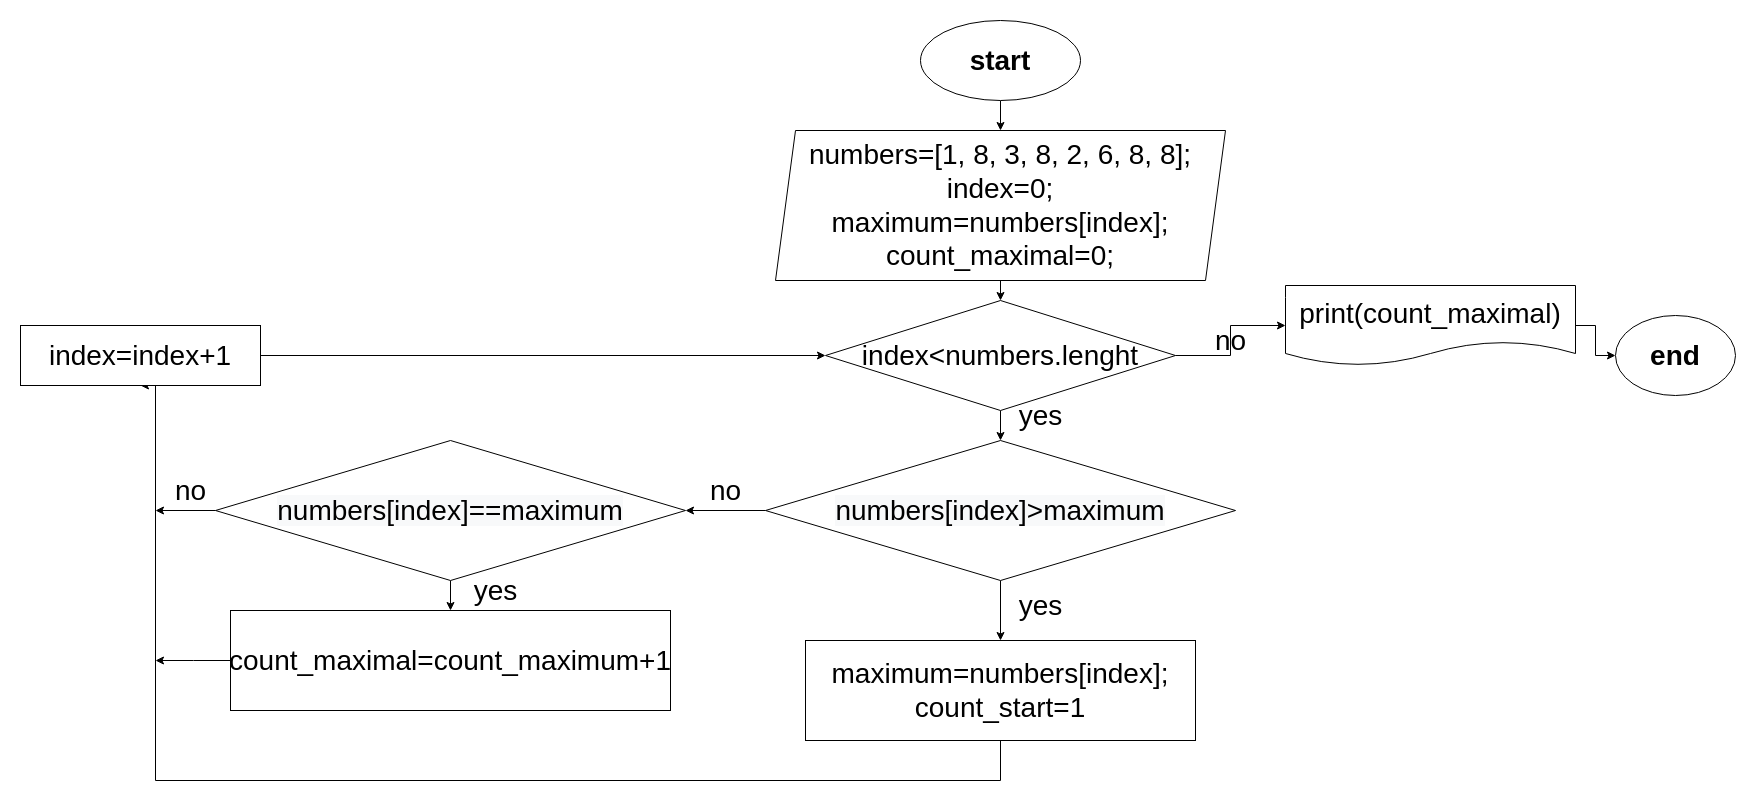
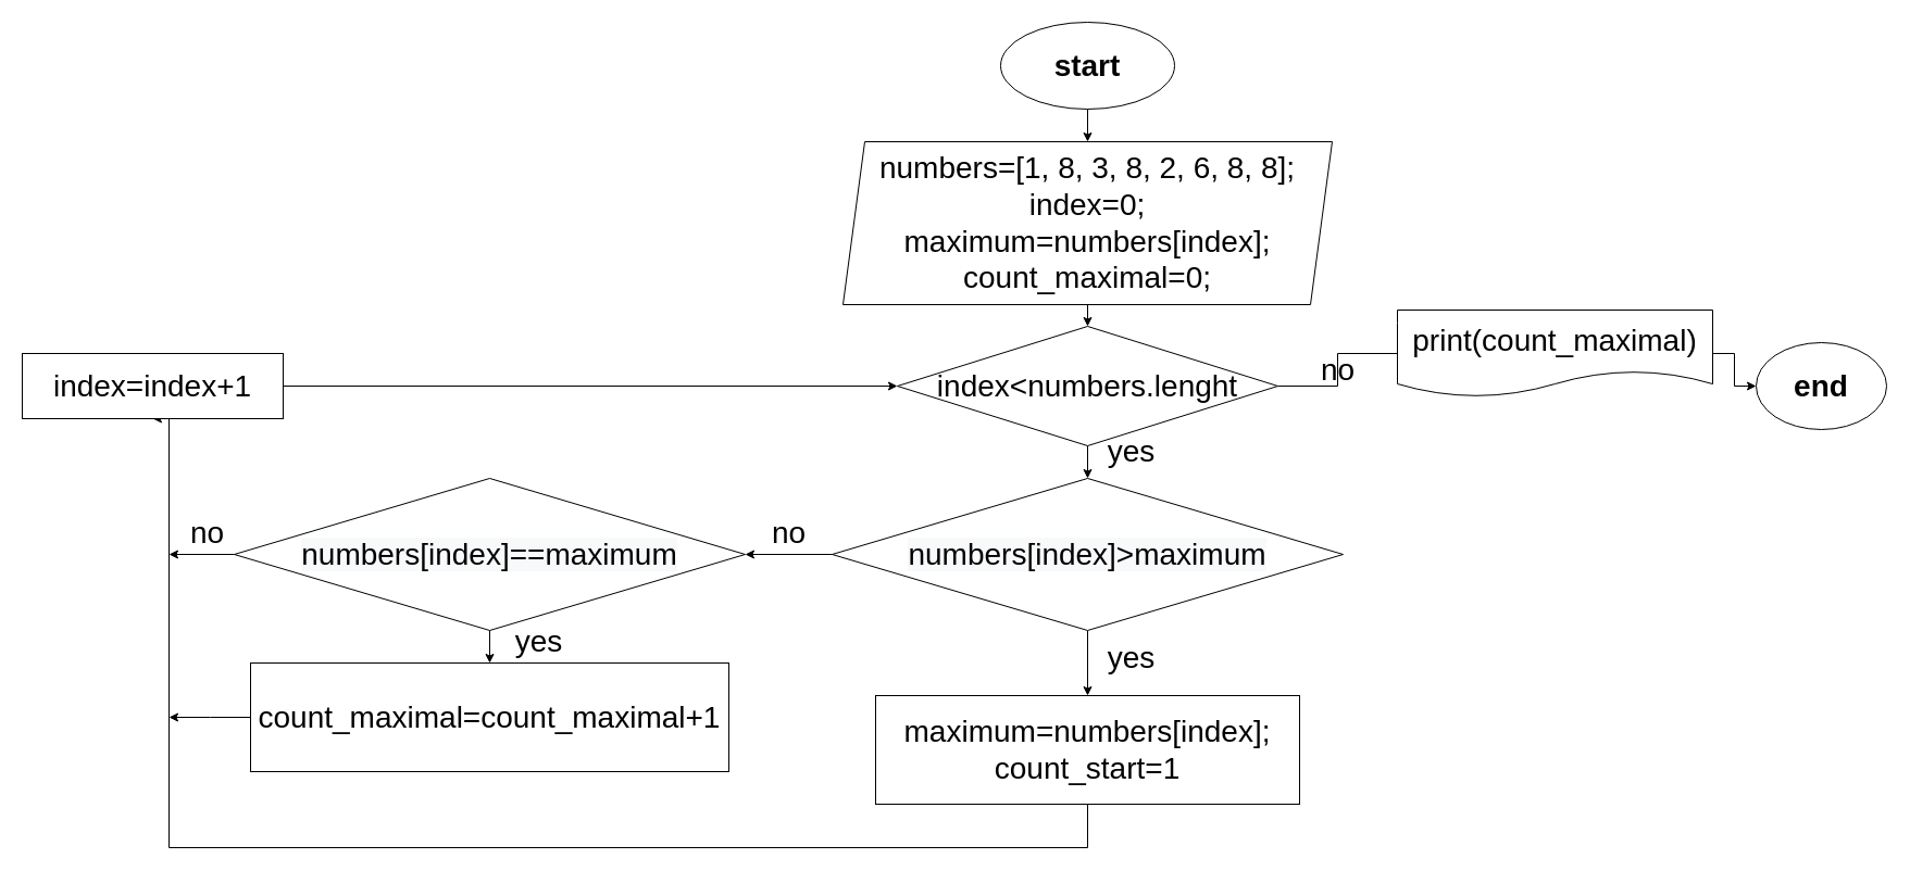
- <mxCell id="11" style="edgeStyle=orthogonalEdgeStyle;rounded=0;orthogonalLoop=1;jettySize=auto;html=1;exitX=1;exitY=0.5;exitDx=0;exitDy=0;fontSize=28;entryX=0;entryY=0.5;entryDx=0;entryDy=0;" edge="1" parent="1" source="29" target="14"><mxGeometry relative="1" as="geometry"><mxPoint x="1315" y="355.778" as="targetPoint" /><mxPoint x="1187.5" y="355" as="sourcePoint" /></mxGeometry></mxCell>
+ <mxCell id="11" style="edgeStyle=orthogonalEdgeStyle;rounded=0;orthogonalLoop=1;jettySize=auto;html=1;exitX=1;exitY=0.5;exitDx=0;exitDy=0;fontSize=28;entryX=0;entryY=0.5;entryDx=0;entryDy=0;endArrow=none;" edge="1" parent="1" source="29" target="14"><mxGeometry relative="1" as="geometry"><mxPoint x="1315" y="355.778" as="targetPoint" /><mxPoint x="1187.5" y="355" as="sourcePoint" /></mxGeometry></mxCell>
- <mxCell id="24" value="count_maximal=count_maximum+1" style="whiteSpace=wrap;html=1;fontSize=28;" vertex="1" parent="1"><mxGeometry x="230" y="610" width="440" height="100" as="geometry" /></mxCell>
+ <mxCell id="24" value="count_maximal=count_maximal+1" style="whiteSpace=wrap;html=1;fontSize=28;" vertex="1" parent="1"><mxGeometry x="230" y="610" width="440" height="100" as="geometry" /></mxCell>
